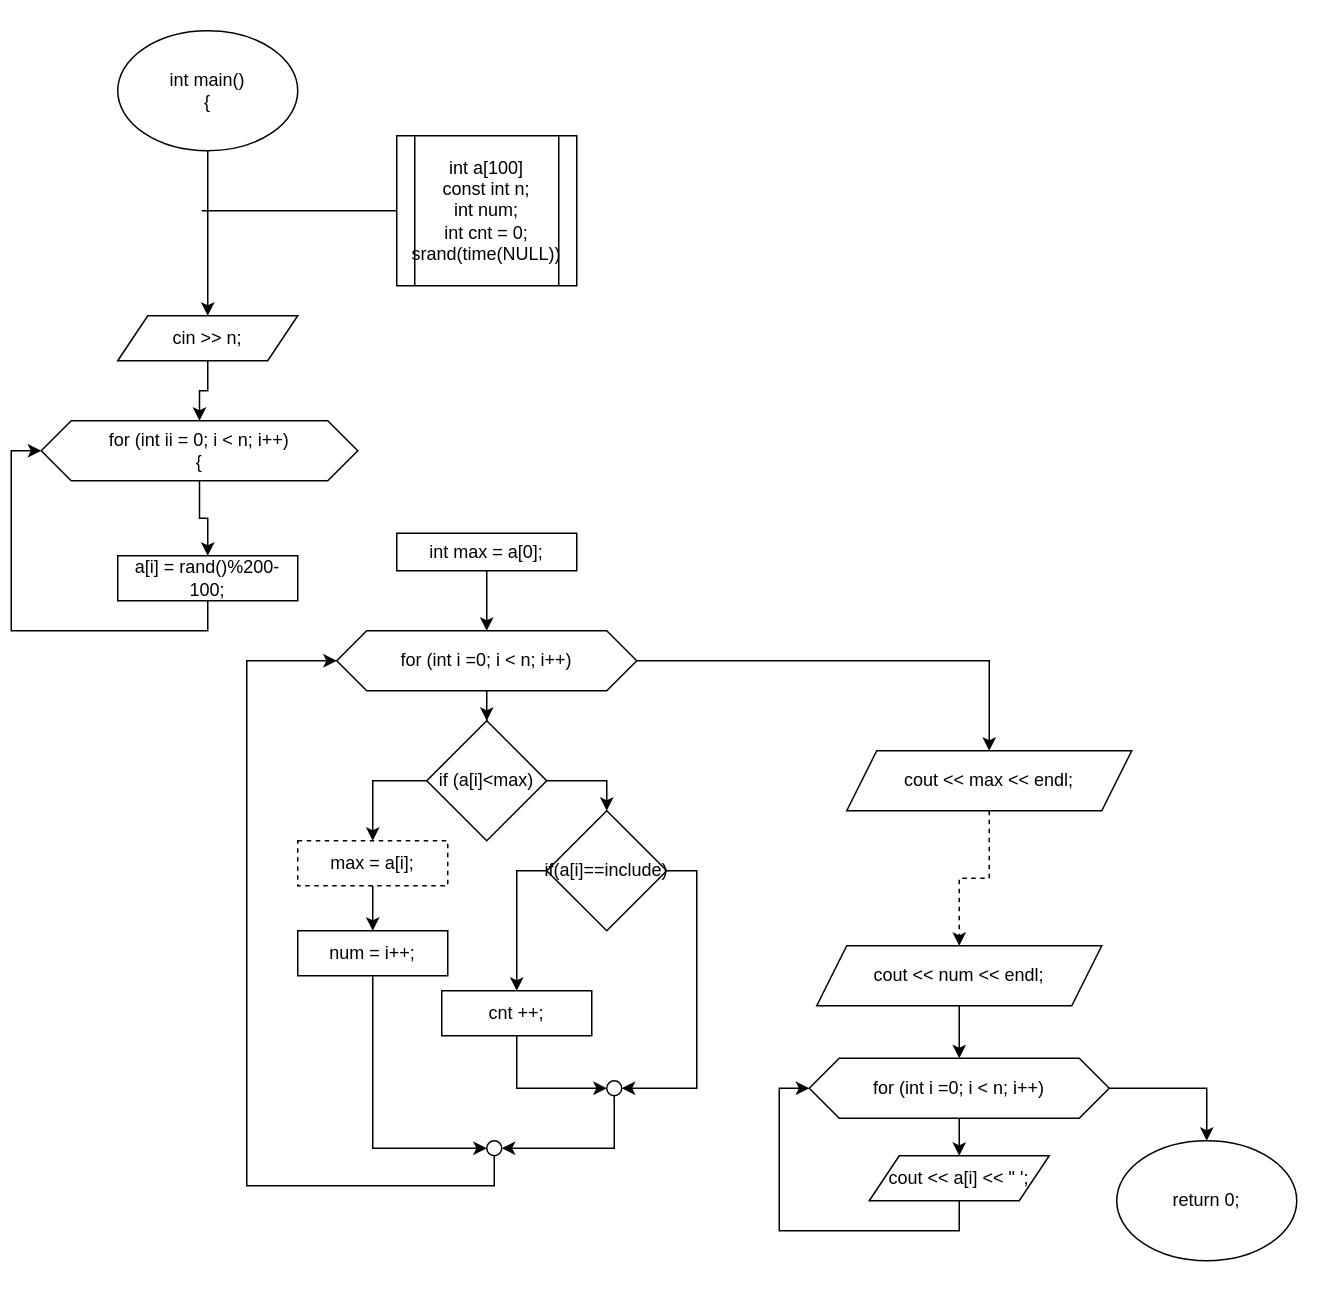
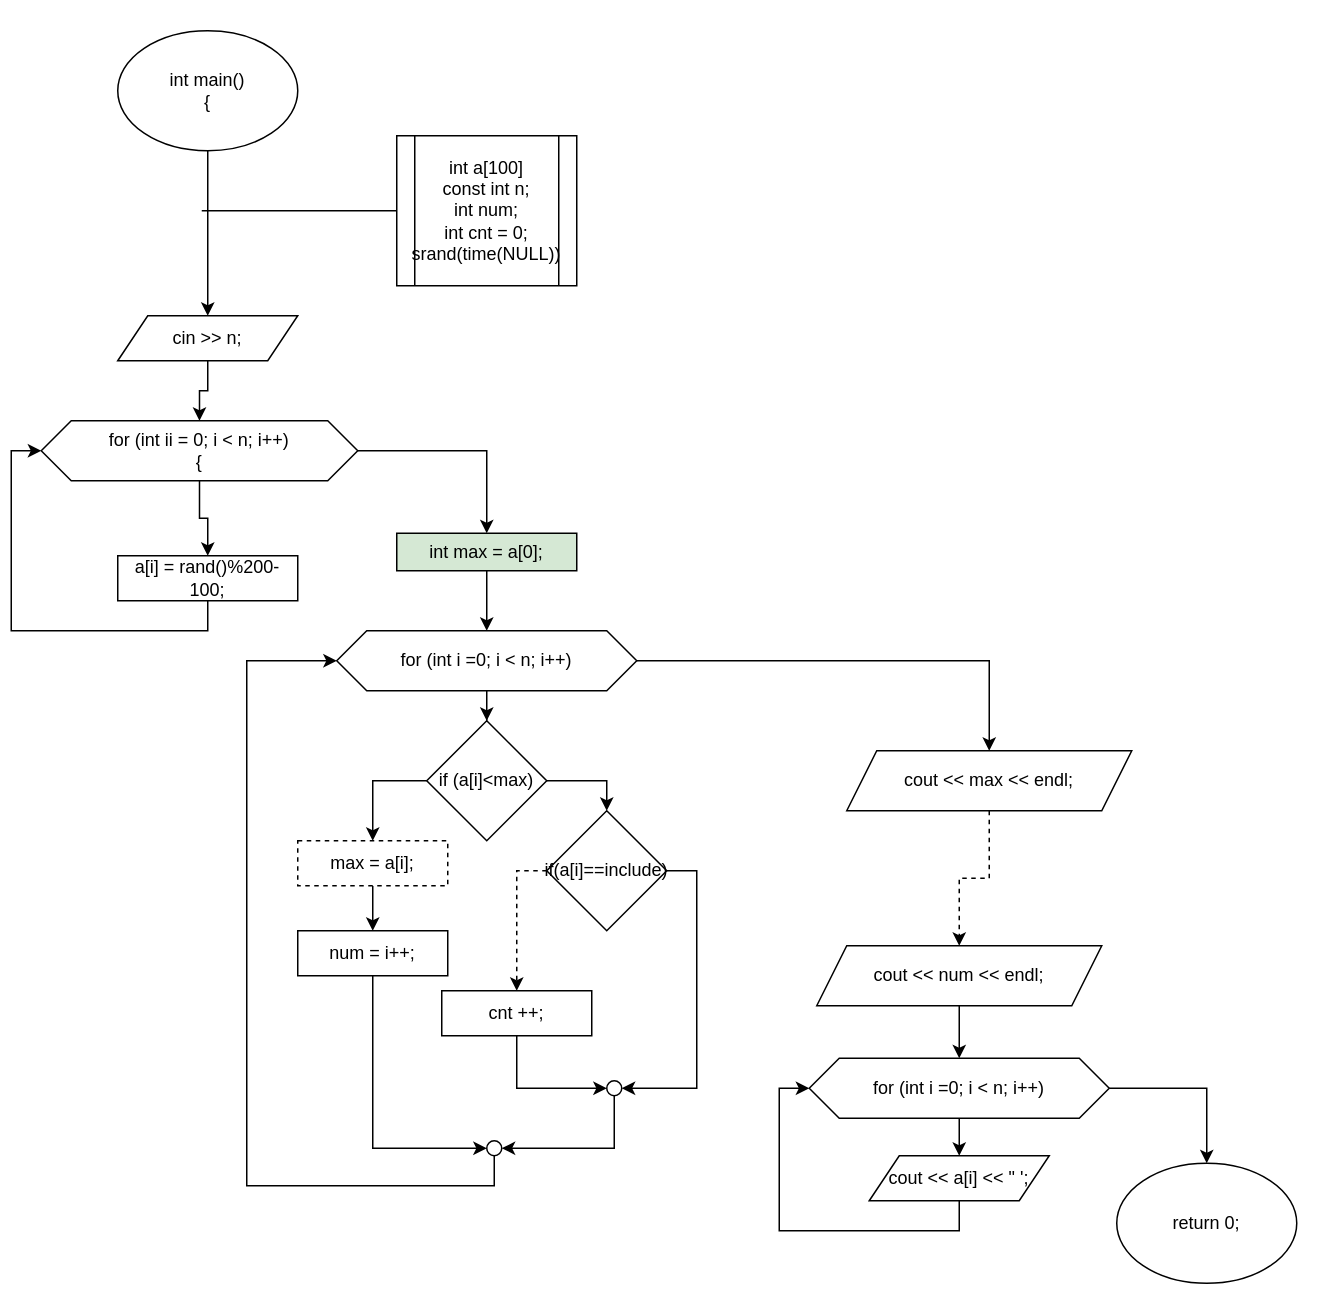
+ <mxCell id="9" style="edgeStyle=orthogonalEdgeStyle;rounded=0;orthogonalLoop=1;jettySize=auto;html=1;exitX=1;exitY=0.5;exitDx=0;exitDy=0;entryX=0.5;entryY=0;entryDx=0;entryDy=0;" edge="1" parent="1" source="10" target="14"><mxGeometry relative="1" as="geometry" /></mxCell>
- <mxCell id="14" value="int max = a[0];" style="rounded=0;whiteSpace=wrap;html=1;" vertex="1" parent="1"><mxGeometry x="257" y="355" width="120" height="25" as="geometry" /></mxCell>
+ <mxCell id="14" value="int max = a[0];" style="rounded=0;whiteSpace=wrap;html=1;fillColor=#d5e8d4;" vertex="1" parent="1"><mxGeometry x="257" y="355" width="120" height="25" as="geometry" /></mxCell>
- <mxCell id="26" style="edgeStyle=orthogonalEdgeStyle;rounded=0;orthogonalLoop=1;jettySize=auto;html=1;exitX=0;exitY=0.5;exitDx=0;exitDy=0;entryX=0.5;entryY=0;entryDx=0;entryDy=0;" edge="1" parent="1" source="28" target="30"><mxGeometry relative="1" as="geometry" /></mxCell>
+ <mxCell id="26" style="edgeStyle=orthogonalEdgeStyle;rounded=0;orthogonalLoop=1;jettySize=auto;html=1;exitX=0;exitY=0.5;exitDx=0;exitDy=0;entryX=0.5;entryY=0;entryDx=0;entryDy=0;dashed=1;" edge="1" parent="1" source="28" target="30"><mxGeometry relative="1" as="geometry" /></mxCell>
- <mxCell id="44" value="return 0;" style="ellipse;whiteSpace=wrap;html=1;" vertex="1" parent="1"><mxGeometry x="737" y="760" width="120" height="80" as="geometry" /></mxCell>
+ <mxCell id="44" value="return 0;" style="ellipse;whiteSpace=wrap;html=1;" vertex="1" parent="1"><mxGeometry x="737" y="775" width="120" height="80" as="geometry" /></mxCell>
